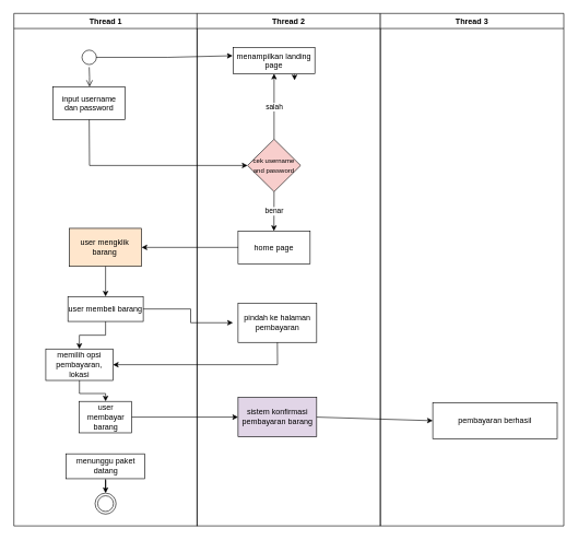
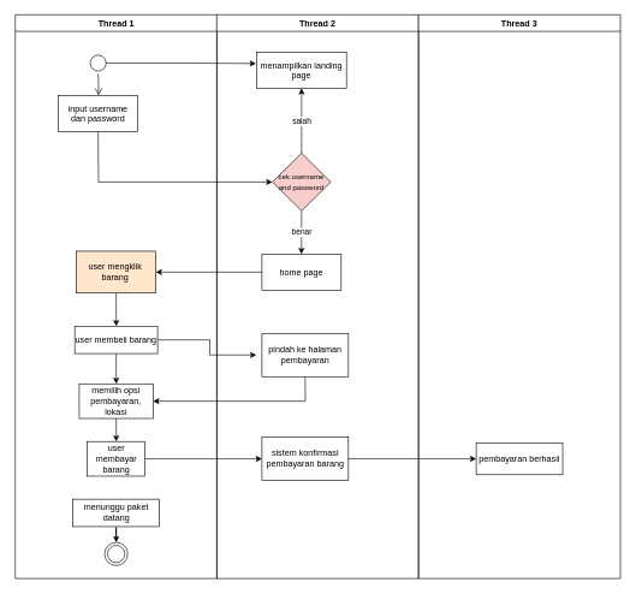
- <mxCell id="18" value="menampilkan landing&#10;page" style="" parent="16" vertex="1"><mxGeometry x="55.5" y="52" width="124.5" height="40" as="geometry" /></mxCell>
+ <mxCell id="18" value="menampilkan landing&#10;page" style="" parent="16" vertex="1"><mxGeometry x="55.5" y="52" width="124.5" height="50" as="geometry" /></mxCell>
- <mxCell id="11" value="memilih opsi&lt;div&gt;pembayaran,&lt;/div&gt;&lt;div&gt;lokasi&lt;/div&gt;" style="rounded=0;whiteSpace=wrap;html=1;" parent="2" vertex="1"><mxGeometry x="48.75" y="512" width="102.5" height="48" as="geometry" /></mxCell>
+ <mxCell id="11" value="memilih opsi&lt;div&gt;pembayaran,&lt;/div&gt;&lt;div&gt;lokasi&lt;/div&gt;" style="rounded=0;whiteSpace=wrap;html=1;" parent="2" vertex="1"><mxGeometry x="88.75" y="512" width="102.5" height="48" as="geometry" /></mxCell>
- <mxCell id="26" value="sistem konfirmasi&lt;div&gt;pembayaran barang&lt;/div&gt;" style="rounded=0;whiteSpace=wrap;html=1;fillColor=#e1d5e7;" parent="16" vertex="1"><mxGeometry x="62.75" y="586" width="120" height="60" as="geometry" /></mxCell>
+ <mxCell id="26" value="sistem konfirmasi&lt;div&gt;pembayaran barang&lt;/div&gt;" style="rounded=0;whiteSpace=wrap;html=1;" parent="16" vertex="1"><mxGeometry x="62.75" y="586" width="120" height="60" as="geometry" /></mxCell>
- <mxCell id="28" value="pembayaran berhasil" style="rounded=0;whiteSpace=wrap;html=1;" parent="27" vertex="1"><mxGeometry x="80" y="594" width="190" height="55" as="geometry" /></mxCell>
+ <mxCell id="28" value="pembayaran berhasil" style="rounded=0;whiteSpace=wrap;html=1;" parent="27" vertex="1"><mxGeometry x="80" y="594" width="120" height="44" as="geometry" /></mxCell>
